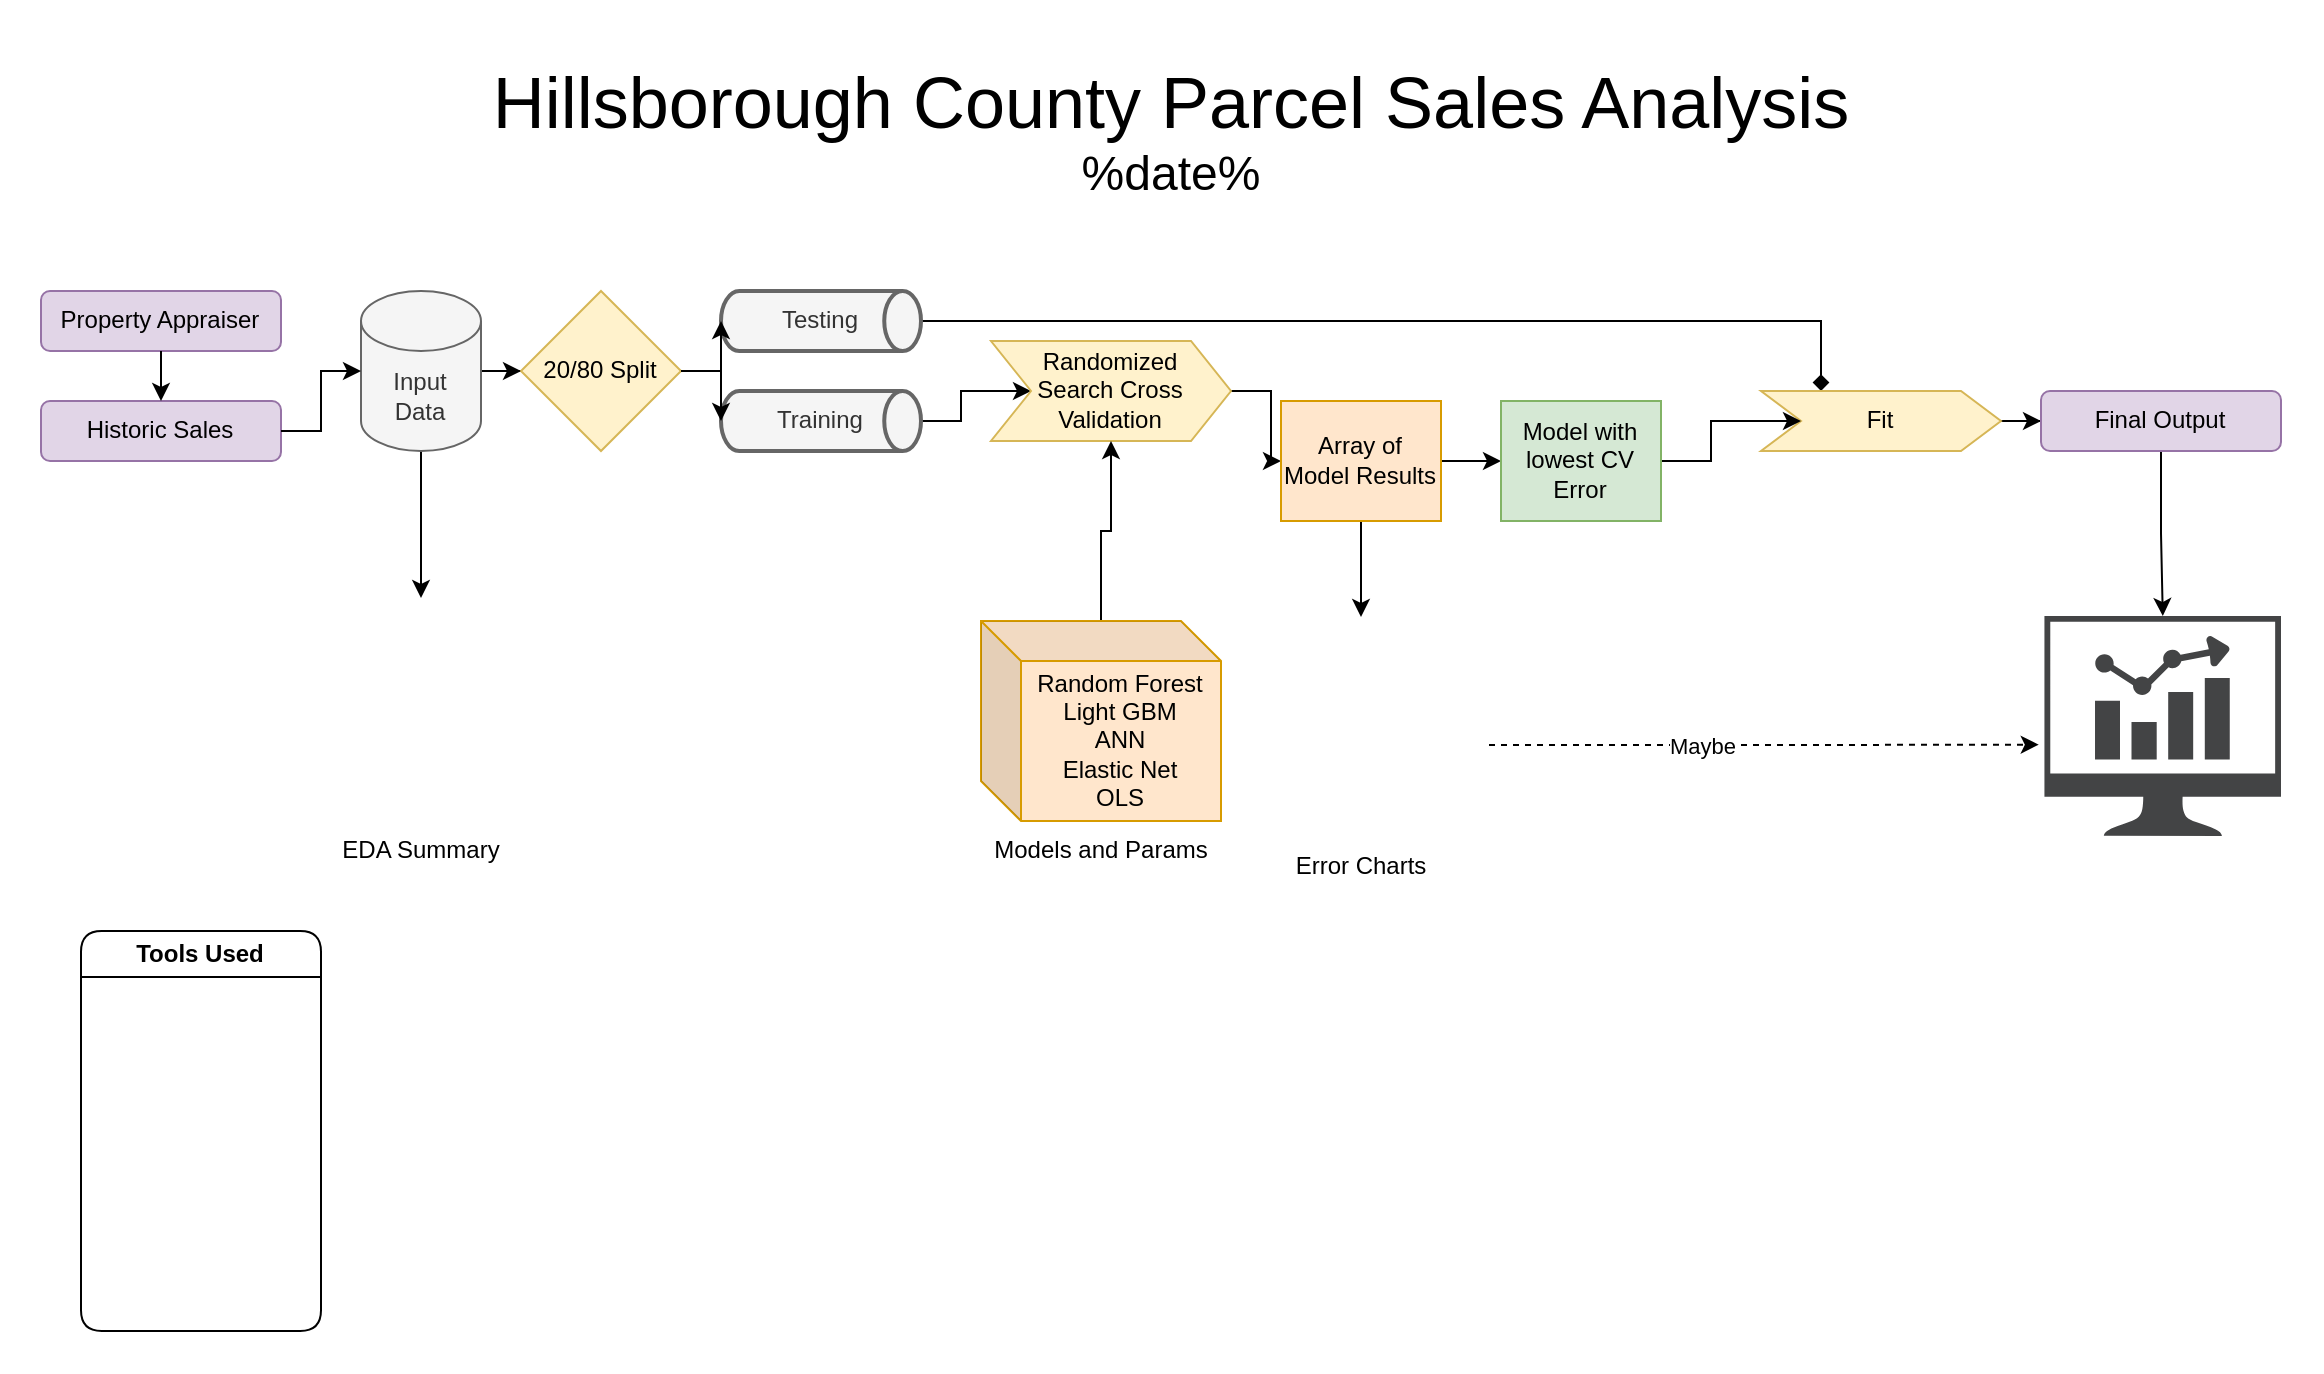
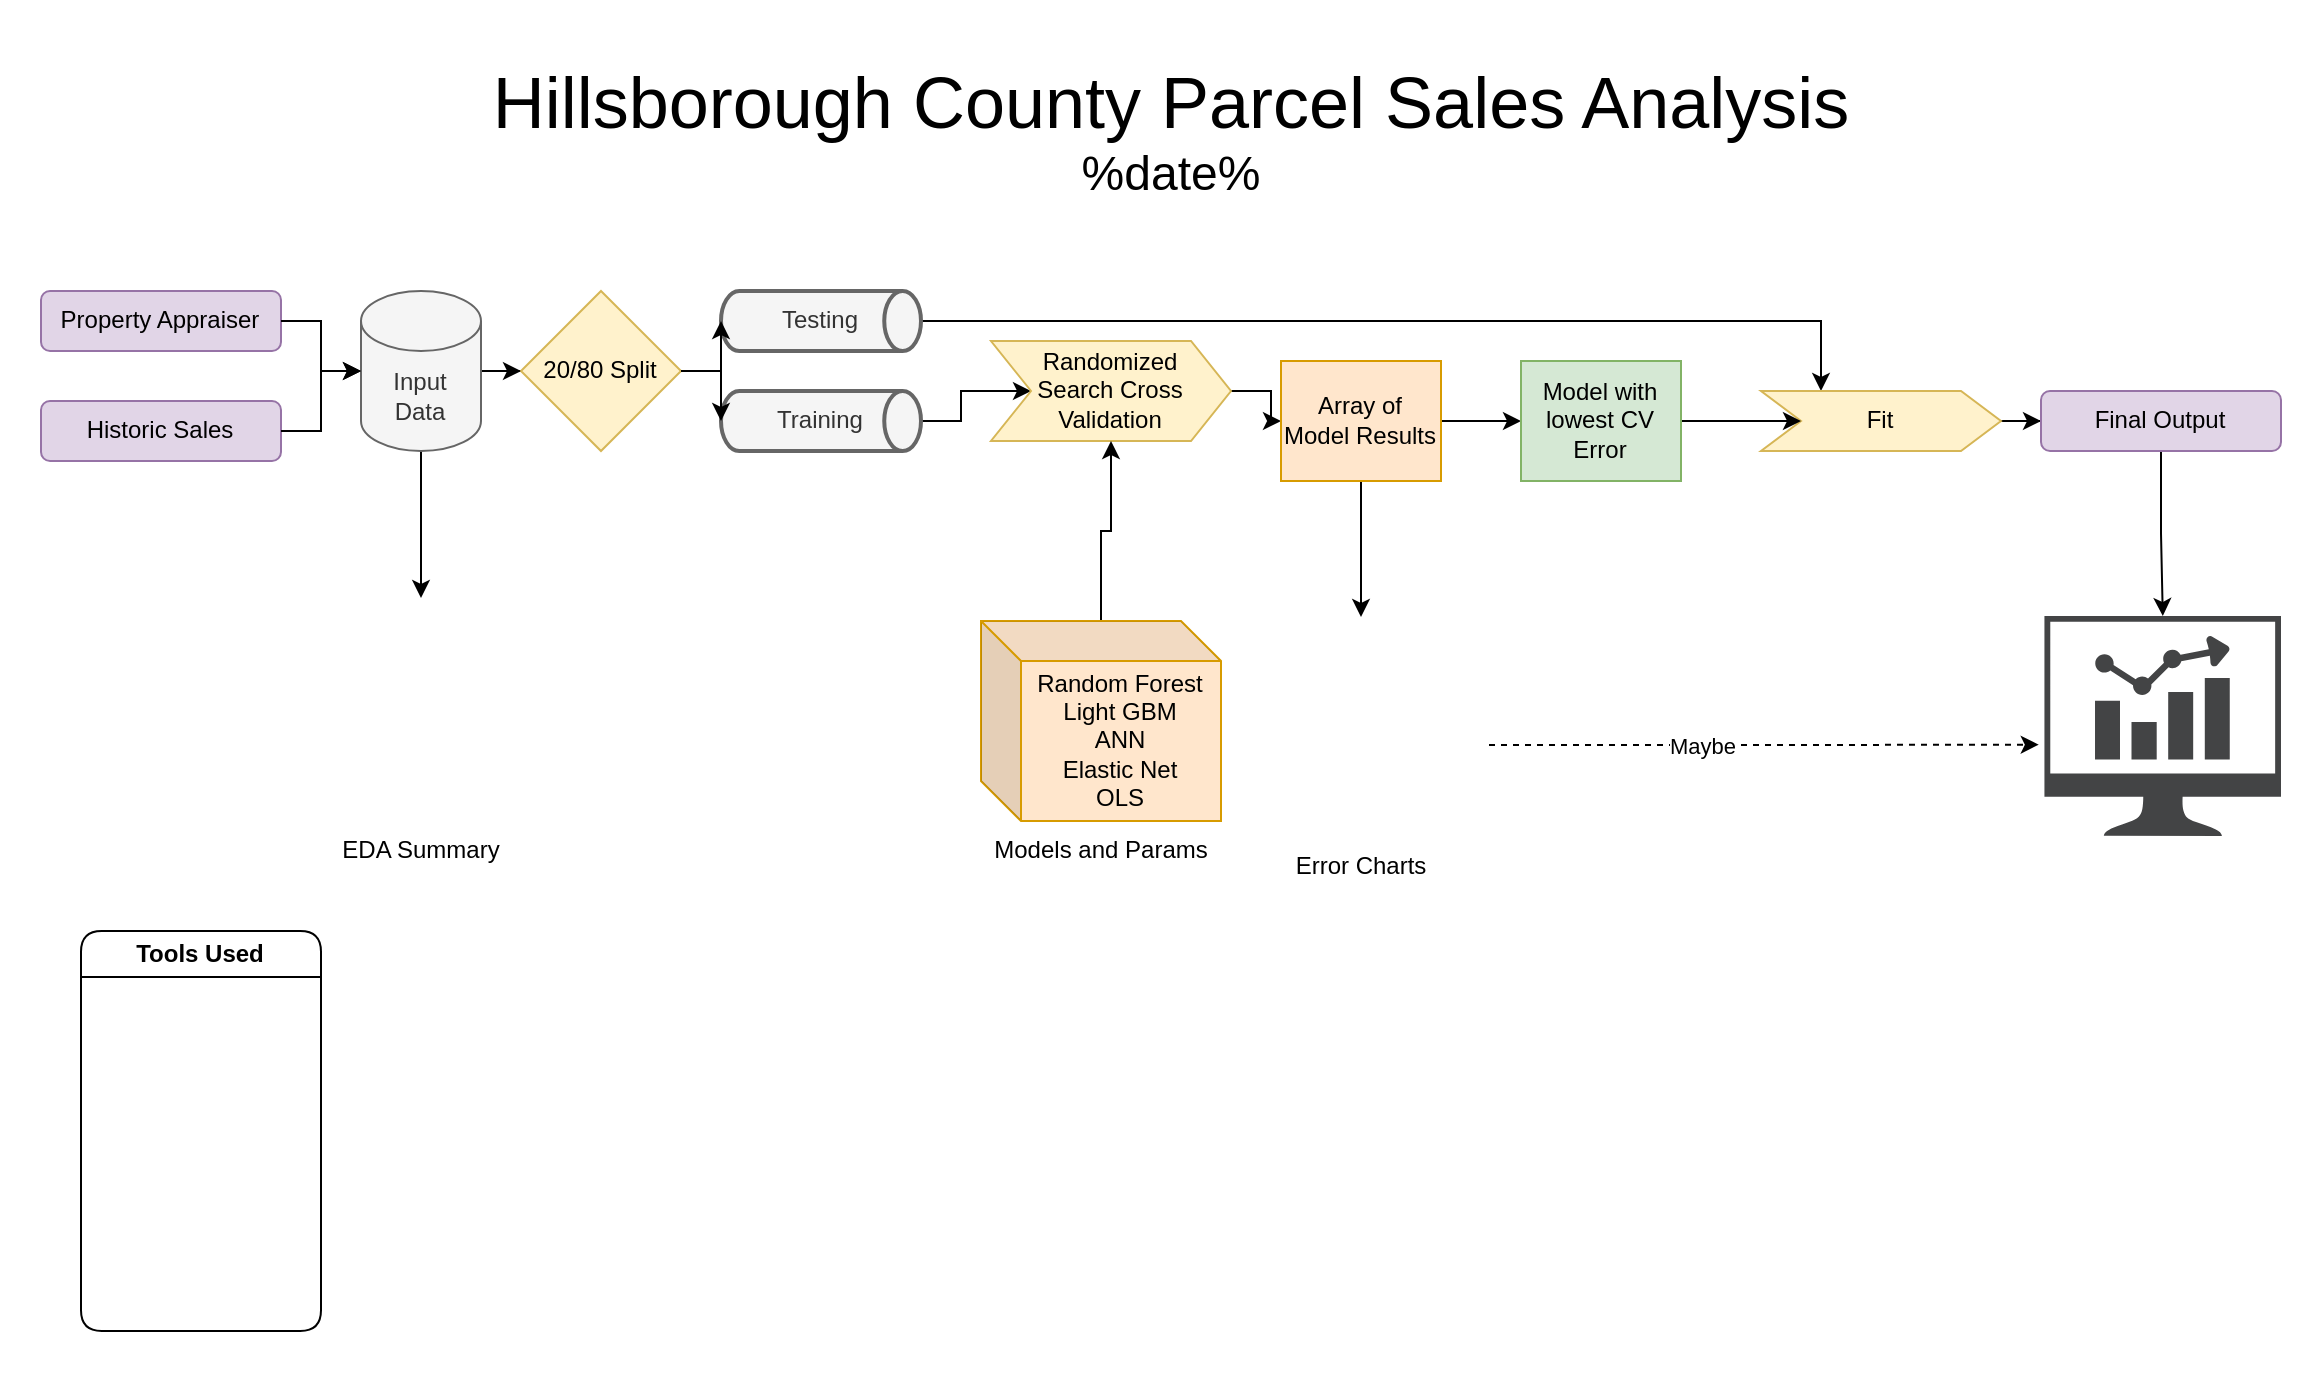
- <mxCell id="9" style="edgeStyle=orthogonalEdgeStyle;rounded=0;orthogonalLoop=1;jettySize=auto;html=1;entryX=0.25;entryY=0;entryDx=0;entryDy=0;endArrow=diamond;" edge="1" parent="1" source="10" target="19"><mxGeometry relative="1" as="geometry" /></mxCell>
+ <mxCell id="9" style="edgeStyle=orthogonalEdgeStyle;rounded=0;orthogonalLoop=1;jettySize=auto;html=1;entryX=0.25;entryY=0;entryDx=0;entryDy=0;" edge="1" parent="1" source="10" target="19"><mxGeometry relative="1" as="geometry" /></mxCell>
- <mxCell id="7" style="edgeStyle=orthogonalEdgeStyle;rounded=0;orthogonalLoop=1;jettySize=auto;html=1;" edge="1" parent="1" source="5" target="6"><mxGeometry relative="1" as="geometry" /></mxCell>
+ <mxCell id="7" style="edgeStyle=orthogonalEdgeStyle;rounded=0;orthogonalLoop=1;jettySize=auto;html=1;entryX=0;entryY=0.5;entryDx=0;entryDy=0;entryPerimeter=0;" edge="1" parent="1" source="5" target="4"><mxGeometry relative="1" as="geometry" /></mxCell>
- <mxCell id="17" value="Array of Model Results" style="rounded=0;whiteSpace=wrap;html=1;fillColor=#ffe6cc;strokeColor=#d79b00;" vertex="1" parent="1"><mxGeometry x="640" y="200" width="80" height="60" as="geometry" /></mxCell>
+ <mxCell id="17" value="Array of Model Results" style="rounded=0;whiteSpace=wrap;html=1;fillColor=#ffe6cc;strokeColor=#d79b00;" vertex="1" parent="1"><mxGeometry x="640" y="180" width="80" height="60" as="geometry" /></mxCell>
- <mxCell id="24" value="Model with lowest CV Error" style="rounded=0;whiteSpace=wrap;html=1;fillColor=#d5e8d4;strokeColor=#82b366;" vertex="1" parent="1"><mxGeometry x="750" y="200" width="80" height="60" as="geometry" /></mxCell>
+ <mxCell id="24" value="Model with lowest CV Error" style="rounded=0;whiteSpace=wrap;html=1;fillColor=#d5e8d4;strokeColor=#82b366;" vertex="1" parent="1"><mxGeometry x="760" y="180" width="80" height="60" as="geometry" /></mxCell>
